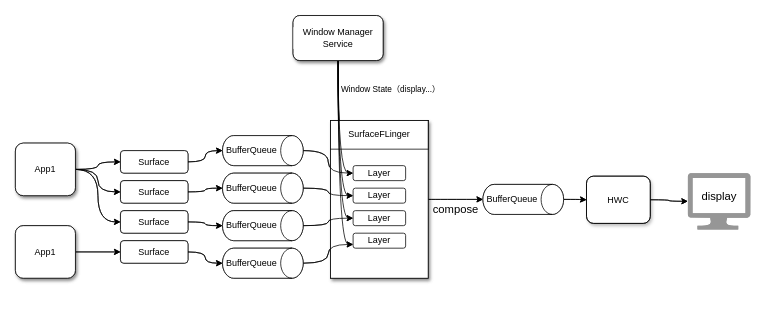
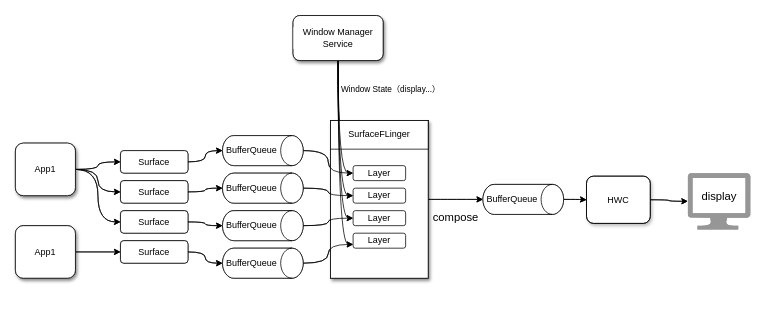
- <mxCell id="53" value="compose" style="text;html=1;strokeColor=none;fillColor=none;align=center;verticalAlign=middle;whiteSpace=wrap;rounded=0;fontSize=15;labelBackgroundColor=#ffffff;" vertex="1" parent="1"><mxGeometry x="587" y="268" width="40" height="20" as="geometry" /></mxCell>
+ <mxCell id="53" value="compose" style="text;html=1;strokeColor=none;fillColor=none;align=center;verticalAlign=middle;whiteSpace=wrap;rounded=0;fontSize=15;labelBackgroundColor=#ffffff;" vertex="1" parent="1"><mxGeometry x="587" y="278" width="40" height="20" as="geometry" /></mxCell>
